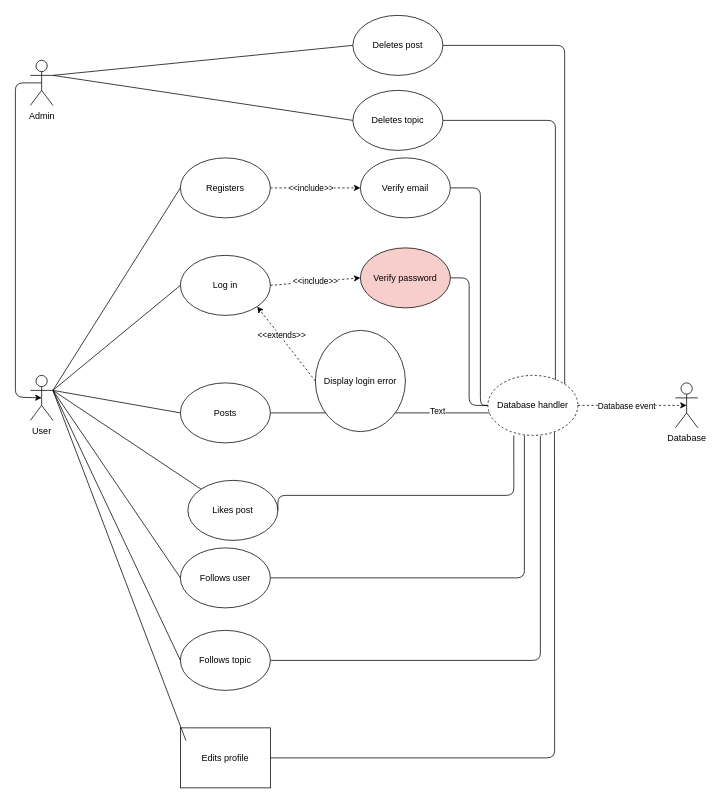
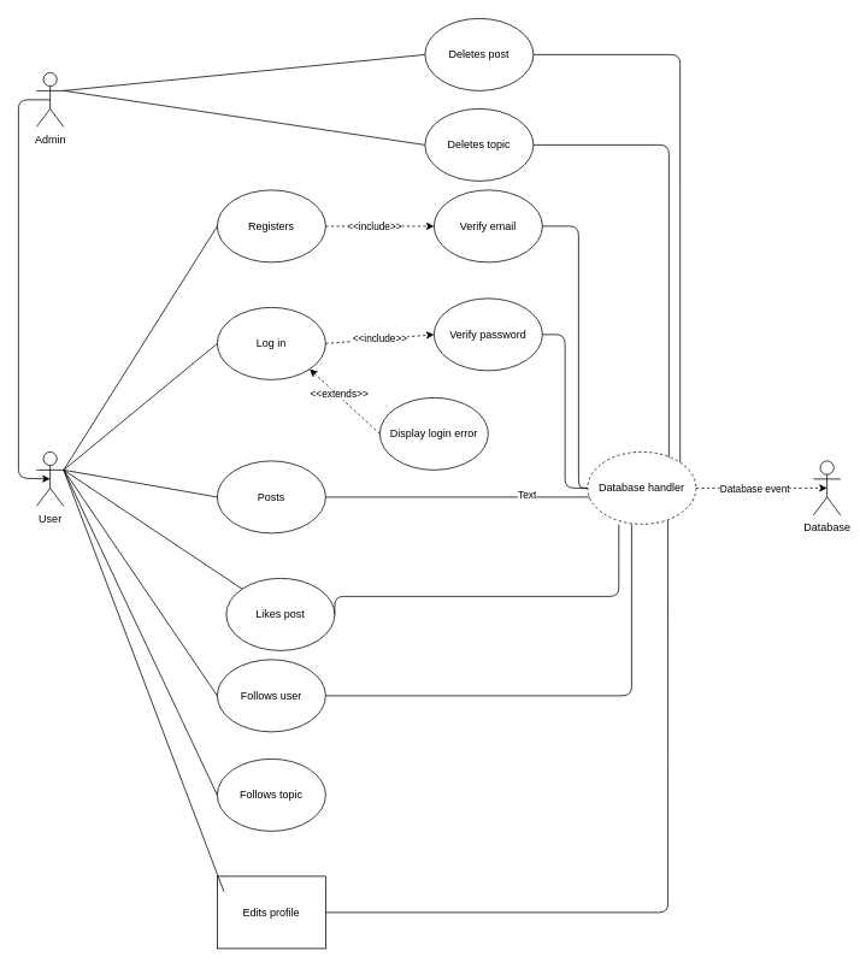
- <mxCell id="27" value="Verify password" style="ellipse;whiteSpace=wrap;html=1;fillColor=#f8cecc;" parent="1" vertex="1"><mxGeometry x="480" y="330" width="120" height="80" as="geometry" /></mxCell>
+ <mxCell id="27" value="Verify password" style="ellipse;whiteSpace=wrap;html=1;" parent="1" vertex="1"><mxGeometry x="480" y="330" width="120" height="80" as="geometry" /></mxCell>
- <mxCell id="29" value="Display login error" style="ellipse;whiteSpace=wrap;html=1;" parent="1" vertex="1"><mxGeometry x="420" y="440" width="120" height="135" as="geometry" /></mxCell>
+ <mxCell id="29" value="Display login error" style="ellipse;whiteSpace=wrap;html=1;" parent="1" vertex="1"><mxGeometry x="420" y="440" width="120" height="80" as="geometry" /></mxCell>
- <mxCell id="13" style="edgeStyle=orthogonalEdgeStyle;orthogonalLoop=1;jettySize=auto;html=1;exitX=1;exitY=0.5;exitDx=0;exitDy=0;entryX=0.583;entryY=1.013;entryDx=0;entryDy=0;endArrow=none;endFill=0;entryPerimeter=0;" parent="1" source="14" target="41" edge="1"><mxGeometry relative="1" as="geometry"><Array as="points"><mxPoint x="720" y="880" /></Array></mxGeometry></mxCell>
